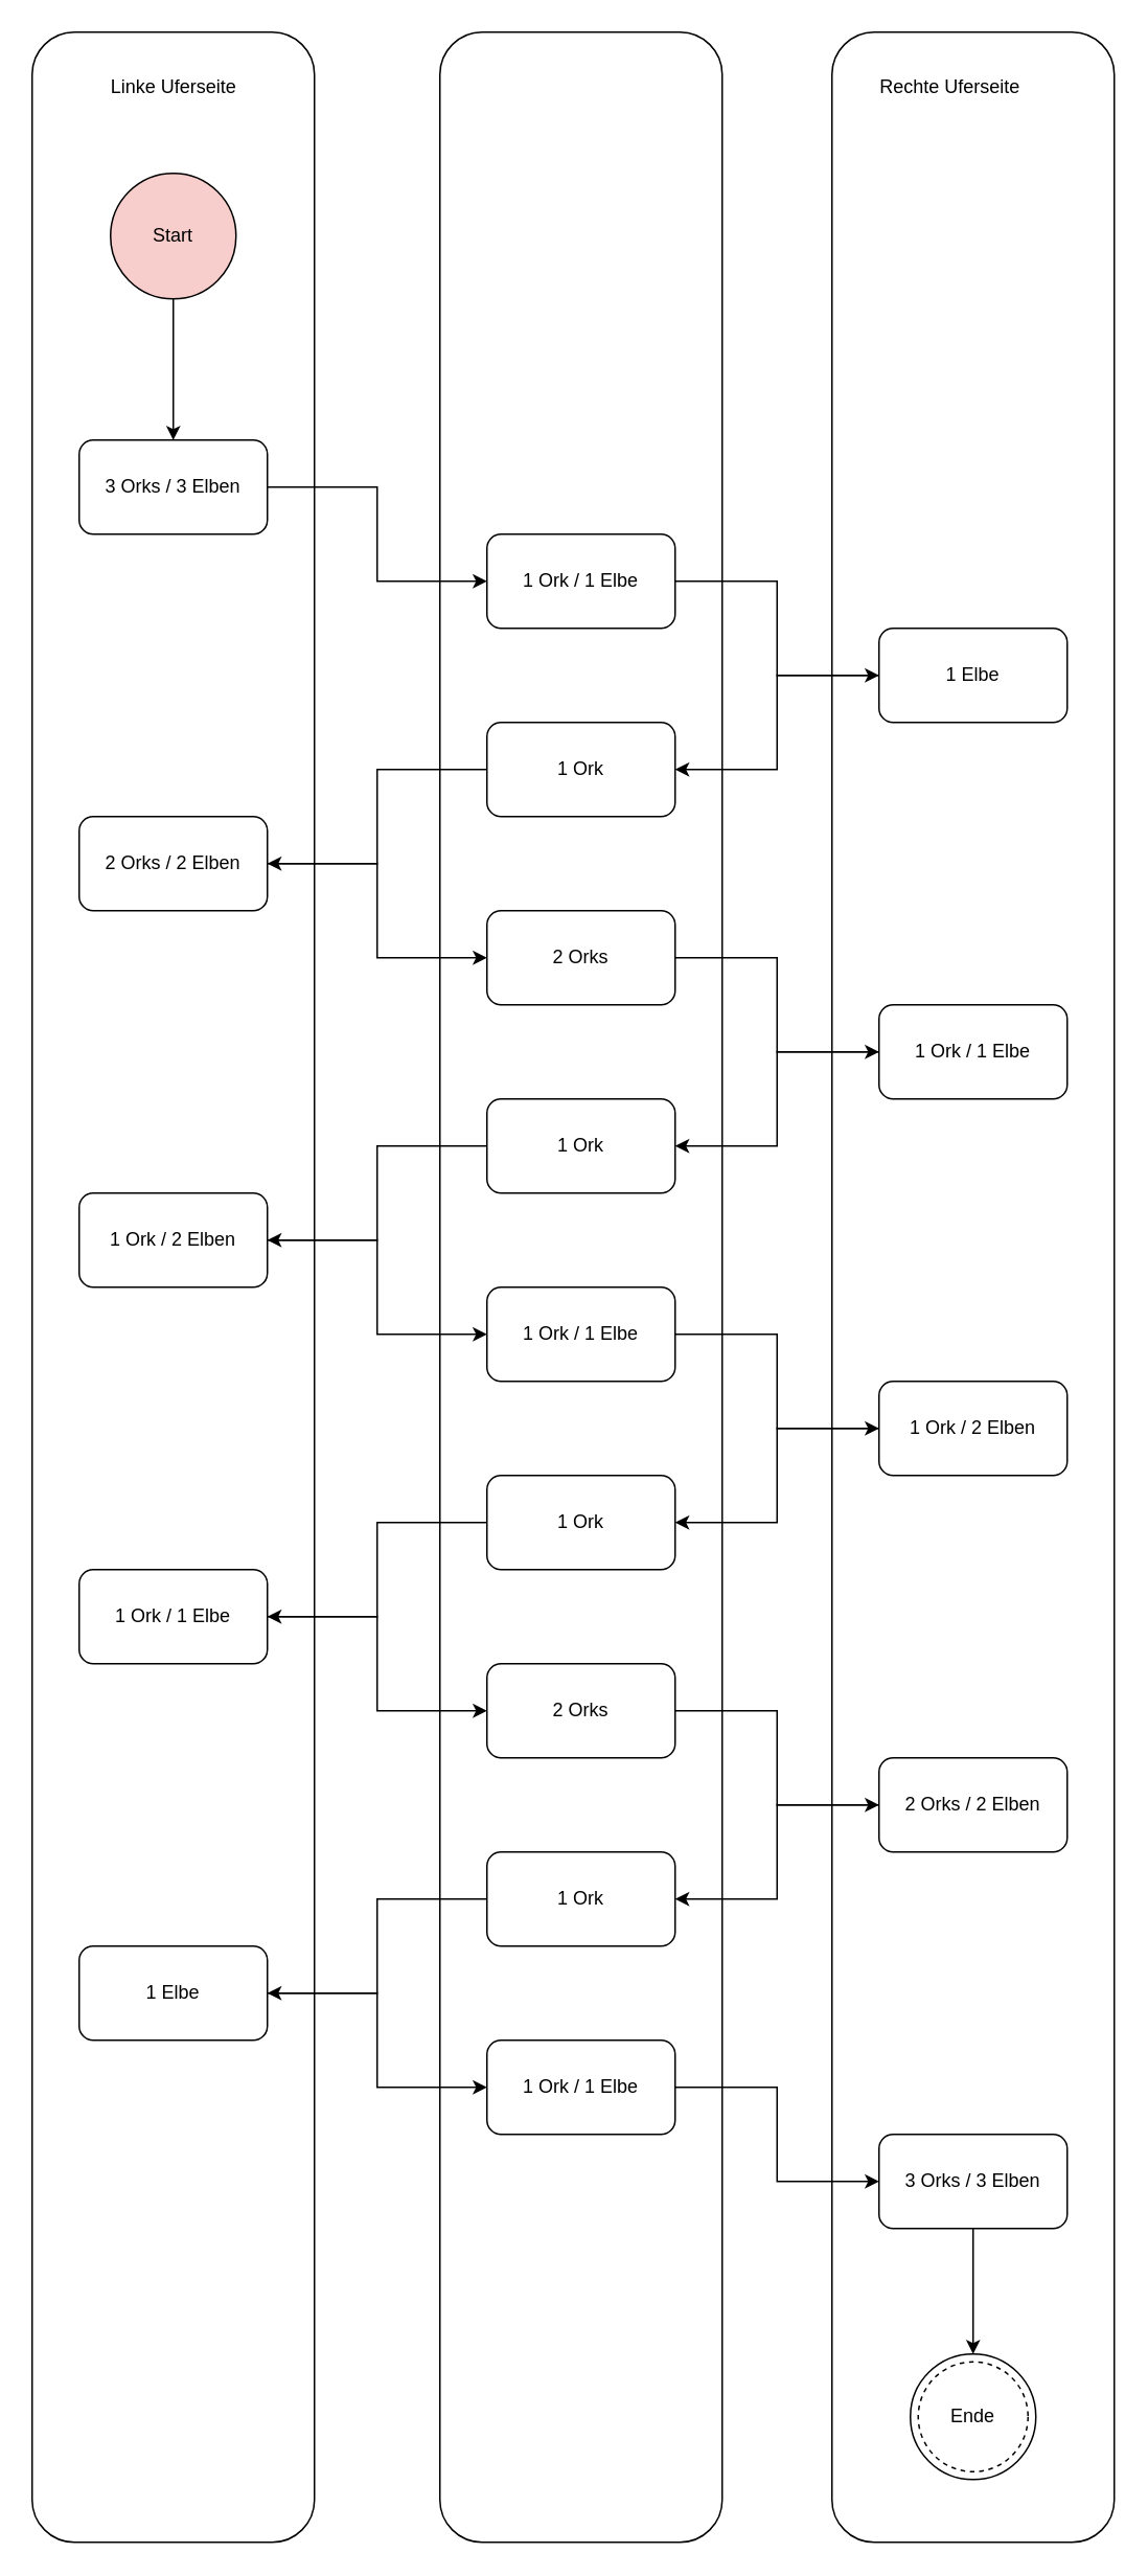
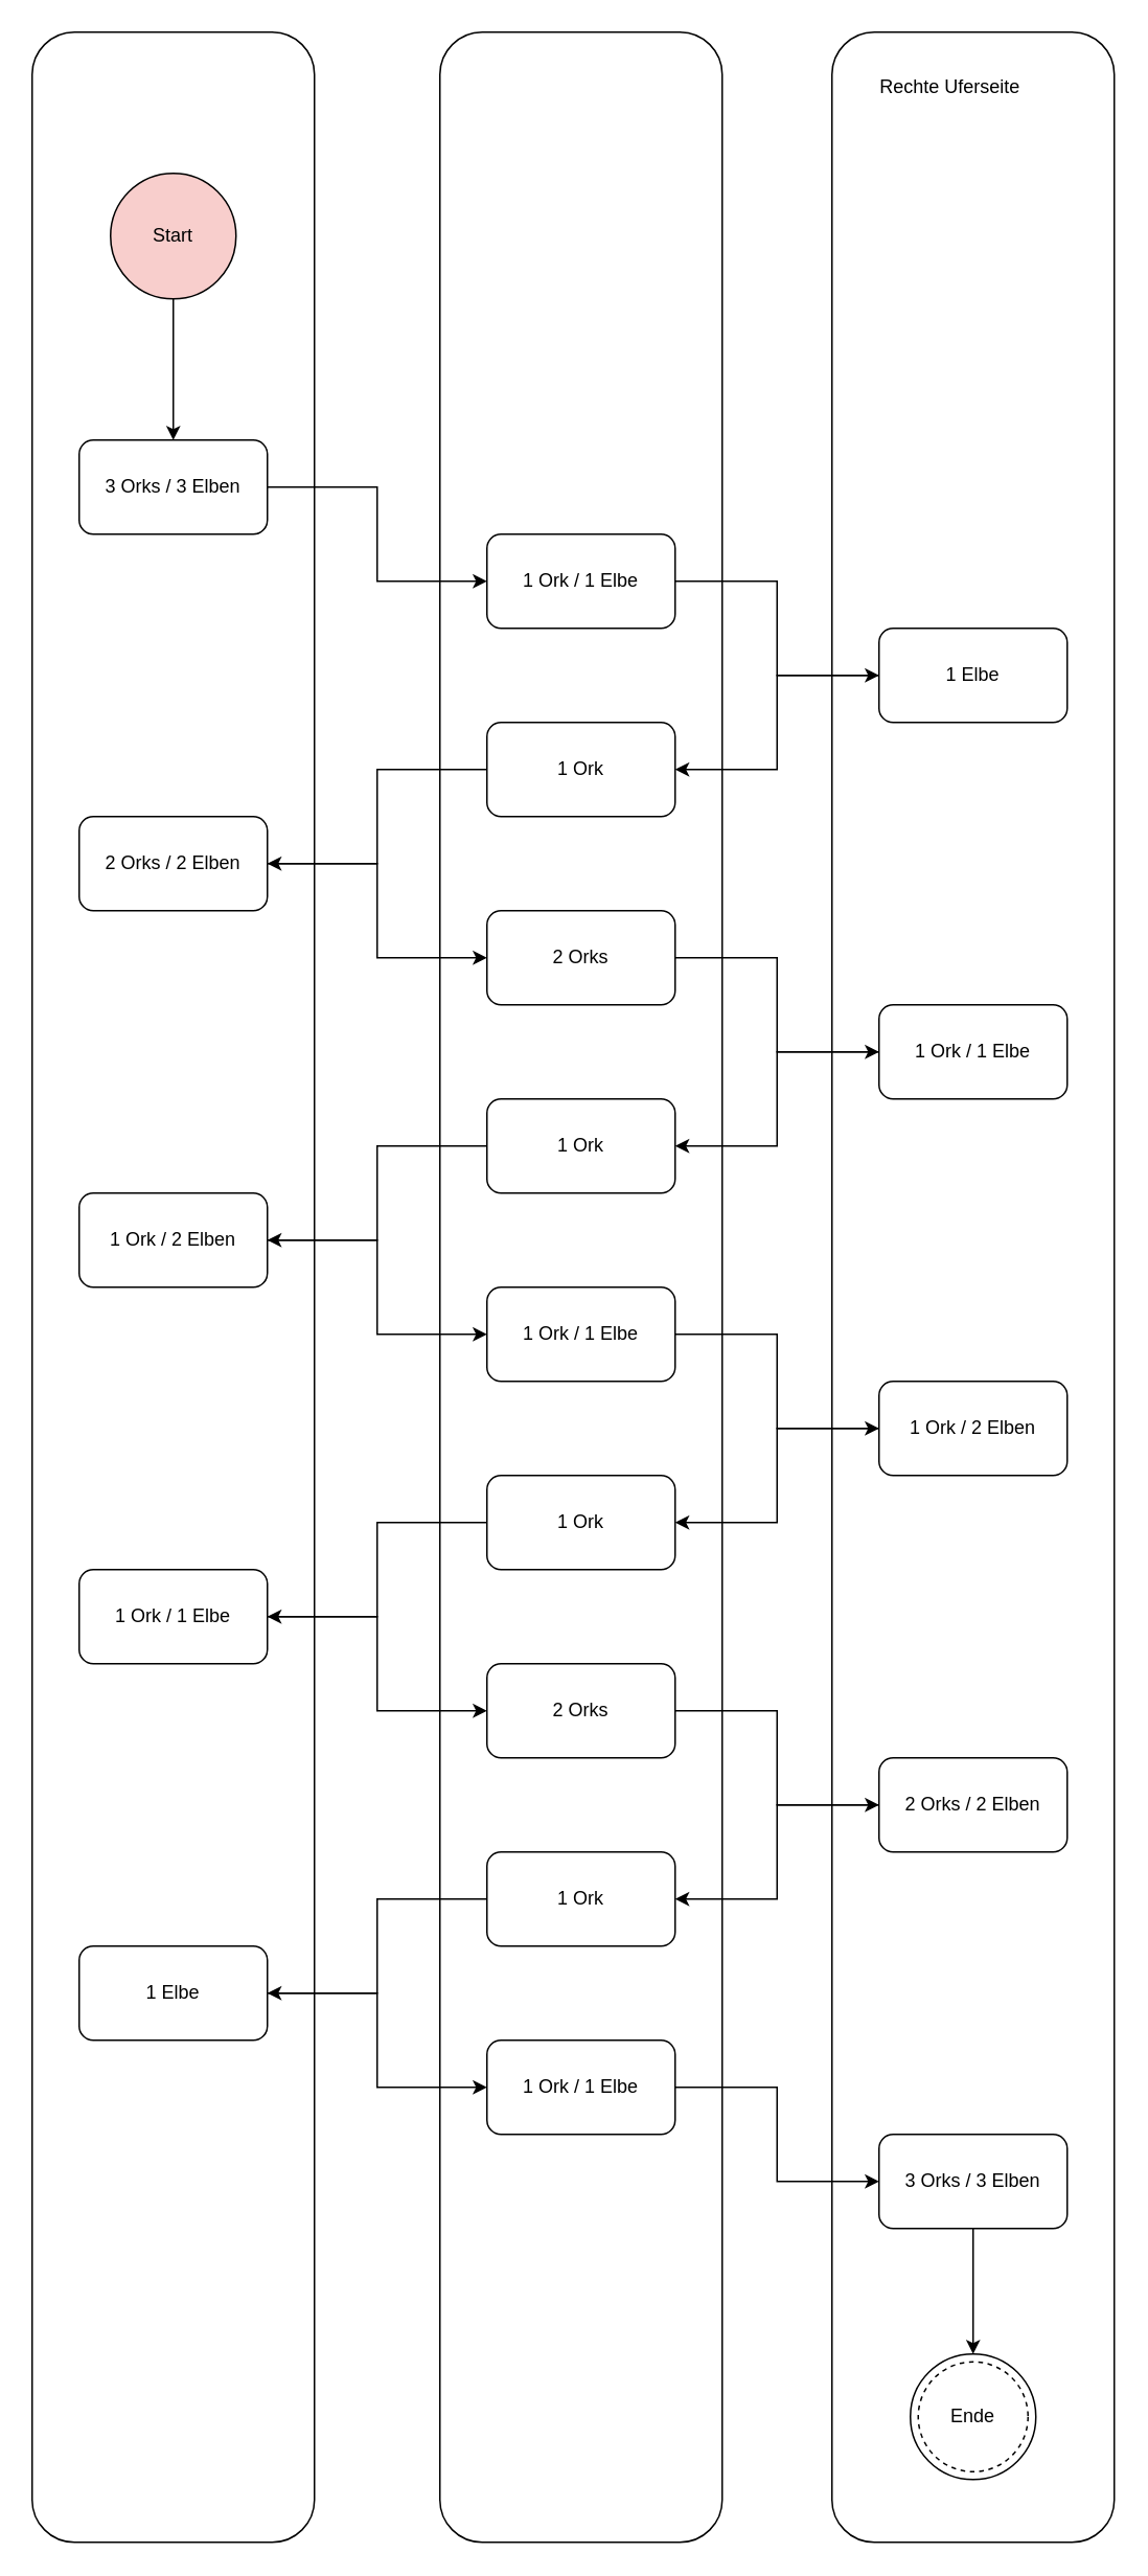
- <mxCell id="47" value="Linke Uferseite" style="text;html=1;align=center;verticalAlign=middle;resizable=0;points=[];autosize=1;strokeColor=none;fillColor=none;" vertex="1" parent="1"><mxGeometry x="60" y="40" width="100" height="30" as="geometry" /></mxCell>
